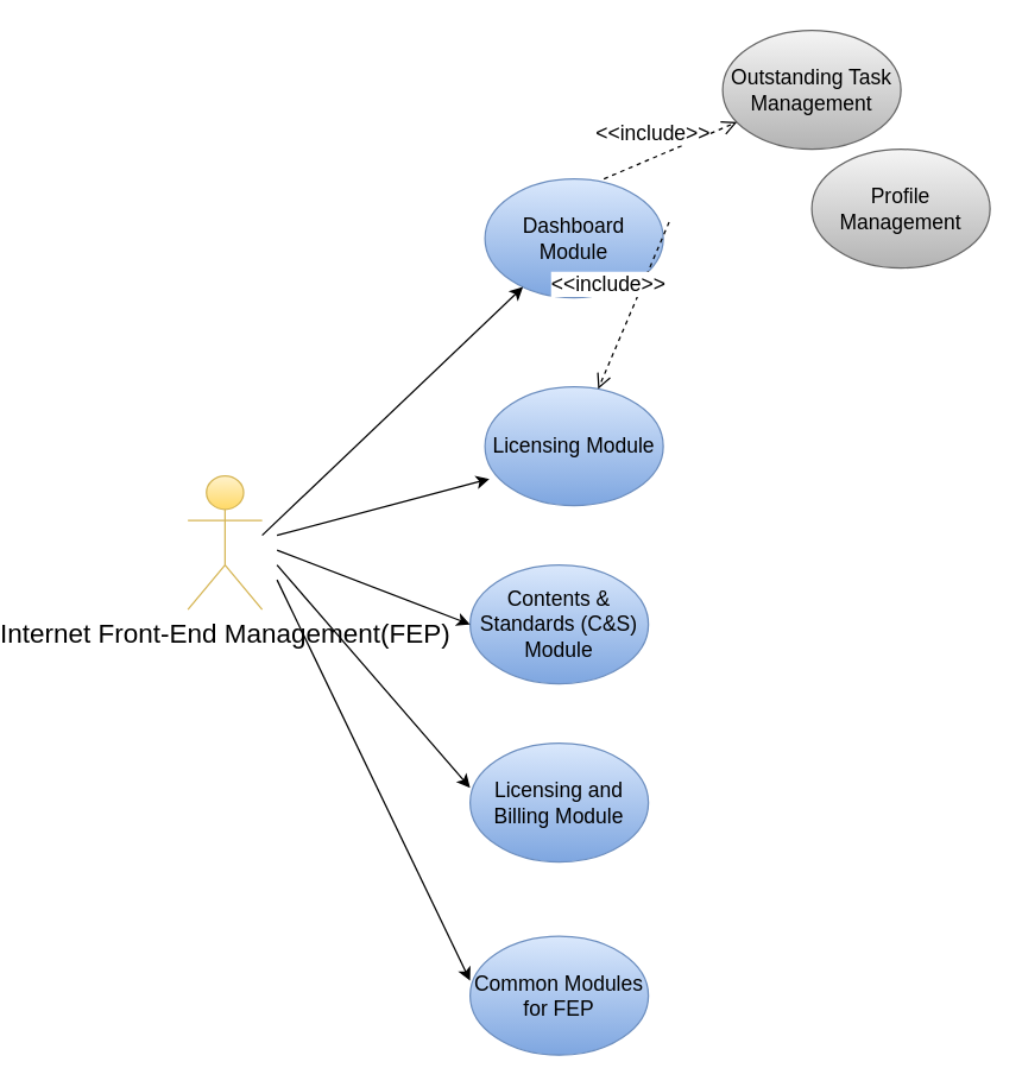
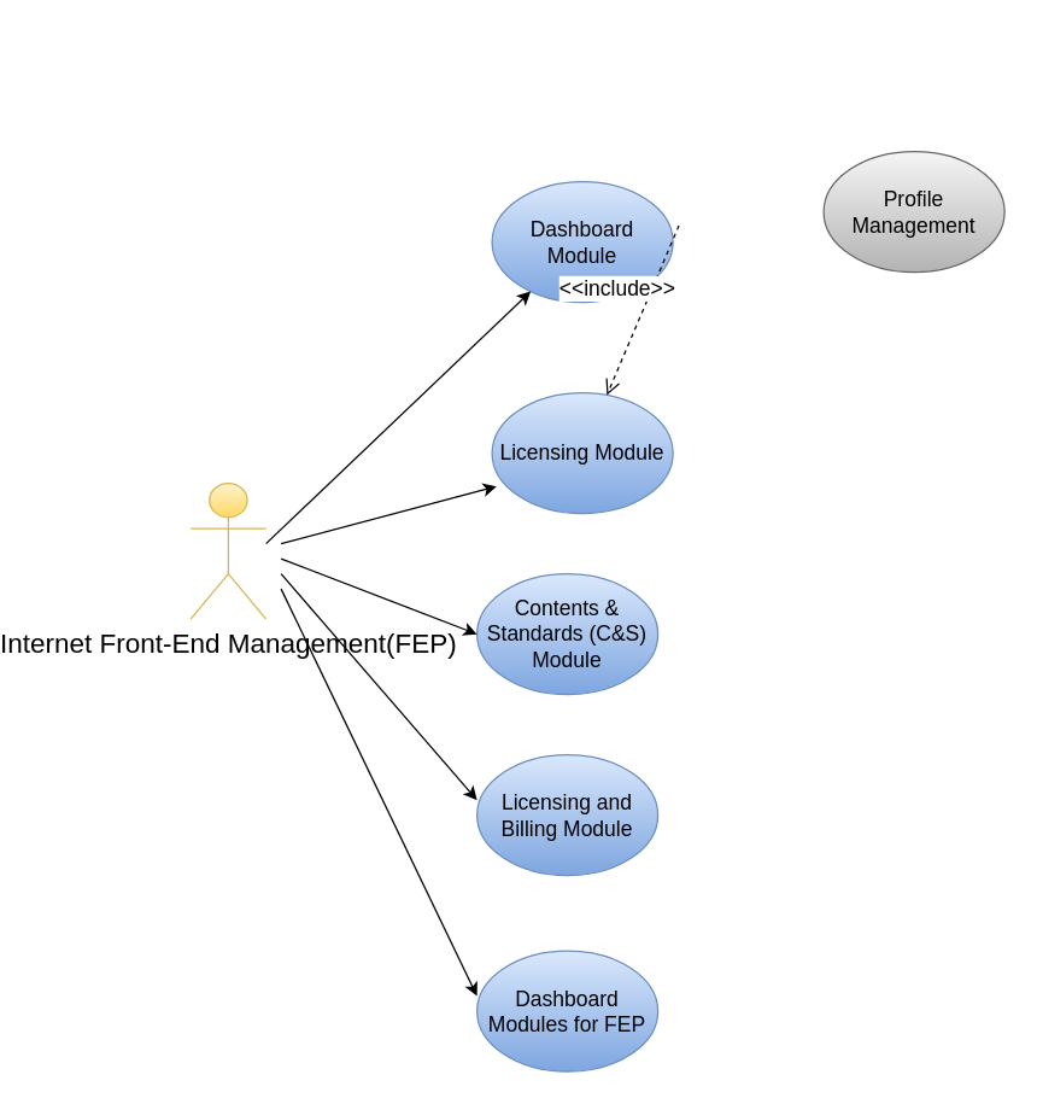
- <mxCell id="13" value="Outstanding Task Management" style="ellipse;whiteSpace=wrap;html=1;fontSize=14;fillColor=#f5f5f5;gradientColor=#b3b3b3;strokeColor=#666666;" vertex="1" parent="1"><mxGeometry x="380" y="20" width="120" height="80" as="geometry" /></mxCell>
- <mxCell id="15" value="&amp;lt;&amp;lt;include&amp;gt;&amp;gt;" style="html=1;verticalAlign=bottom;endArrow=open;dashed=1;endSize=8;rounded=0;fontSize=14;exitX=0.667;exitY=0;exitDx=0;exitDy=0;exitPerimeter=0;" edge="1" parent="1" source="3" target="13"><mxGeometry x="-0.213" y="5" relative="1" as="geometry"><mxPoint x="220" y="110" as="sourcePoint" /><mxPoint x="140" y="110" as="targetPoint" /><mxPoint as="offset" /></mxGeometry></mxCell>
- <mxCell id="5" value="&lt;font style=&quot;font-size: 14px;&quot;&gt;Common Modules for FEP&lt;/font&gt;" style="ellipse;whiteSpace=wrap;html=1;fillColor=#dae8fc;strokeColor=#6c8ebf;gradientColor=#7ea6e0;" vertex="1" parent="1"><mxGeometry x="210" y="630" width="120" height="80" as="geometry" /></mxCell>
+ <mxCell id="5" value="&lt;font style=&quot;font-size: 14px;&quot;&gt;Dashboard Modules for FEP&lt;/font&gt;" style="ellipse;whiteSpace=wrap;html=1;fillColor=#dae8fc;strokeColor=#6c8ebf;gradientColor=#7ea6e0;" vertex="1" parent="1"><mxGeometry x="210" y="630" width="120" height="80" as="geometry" /></mxCell>
